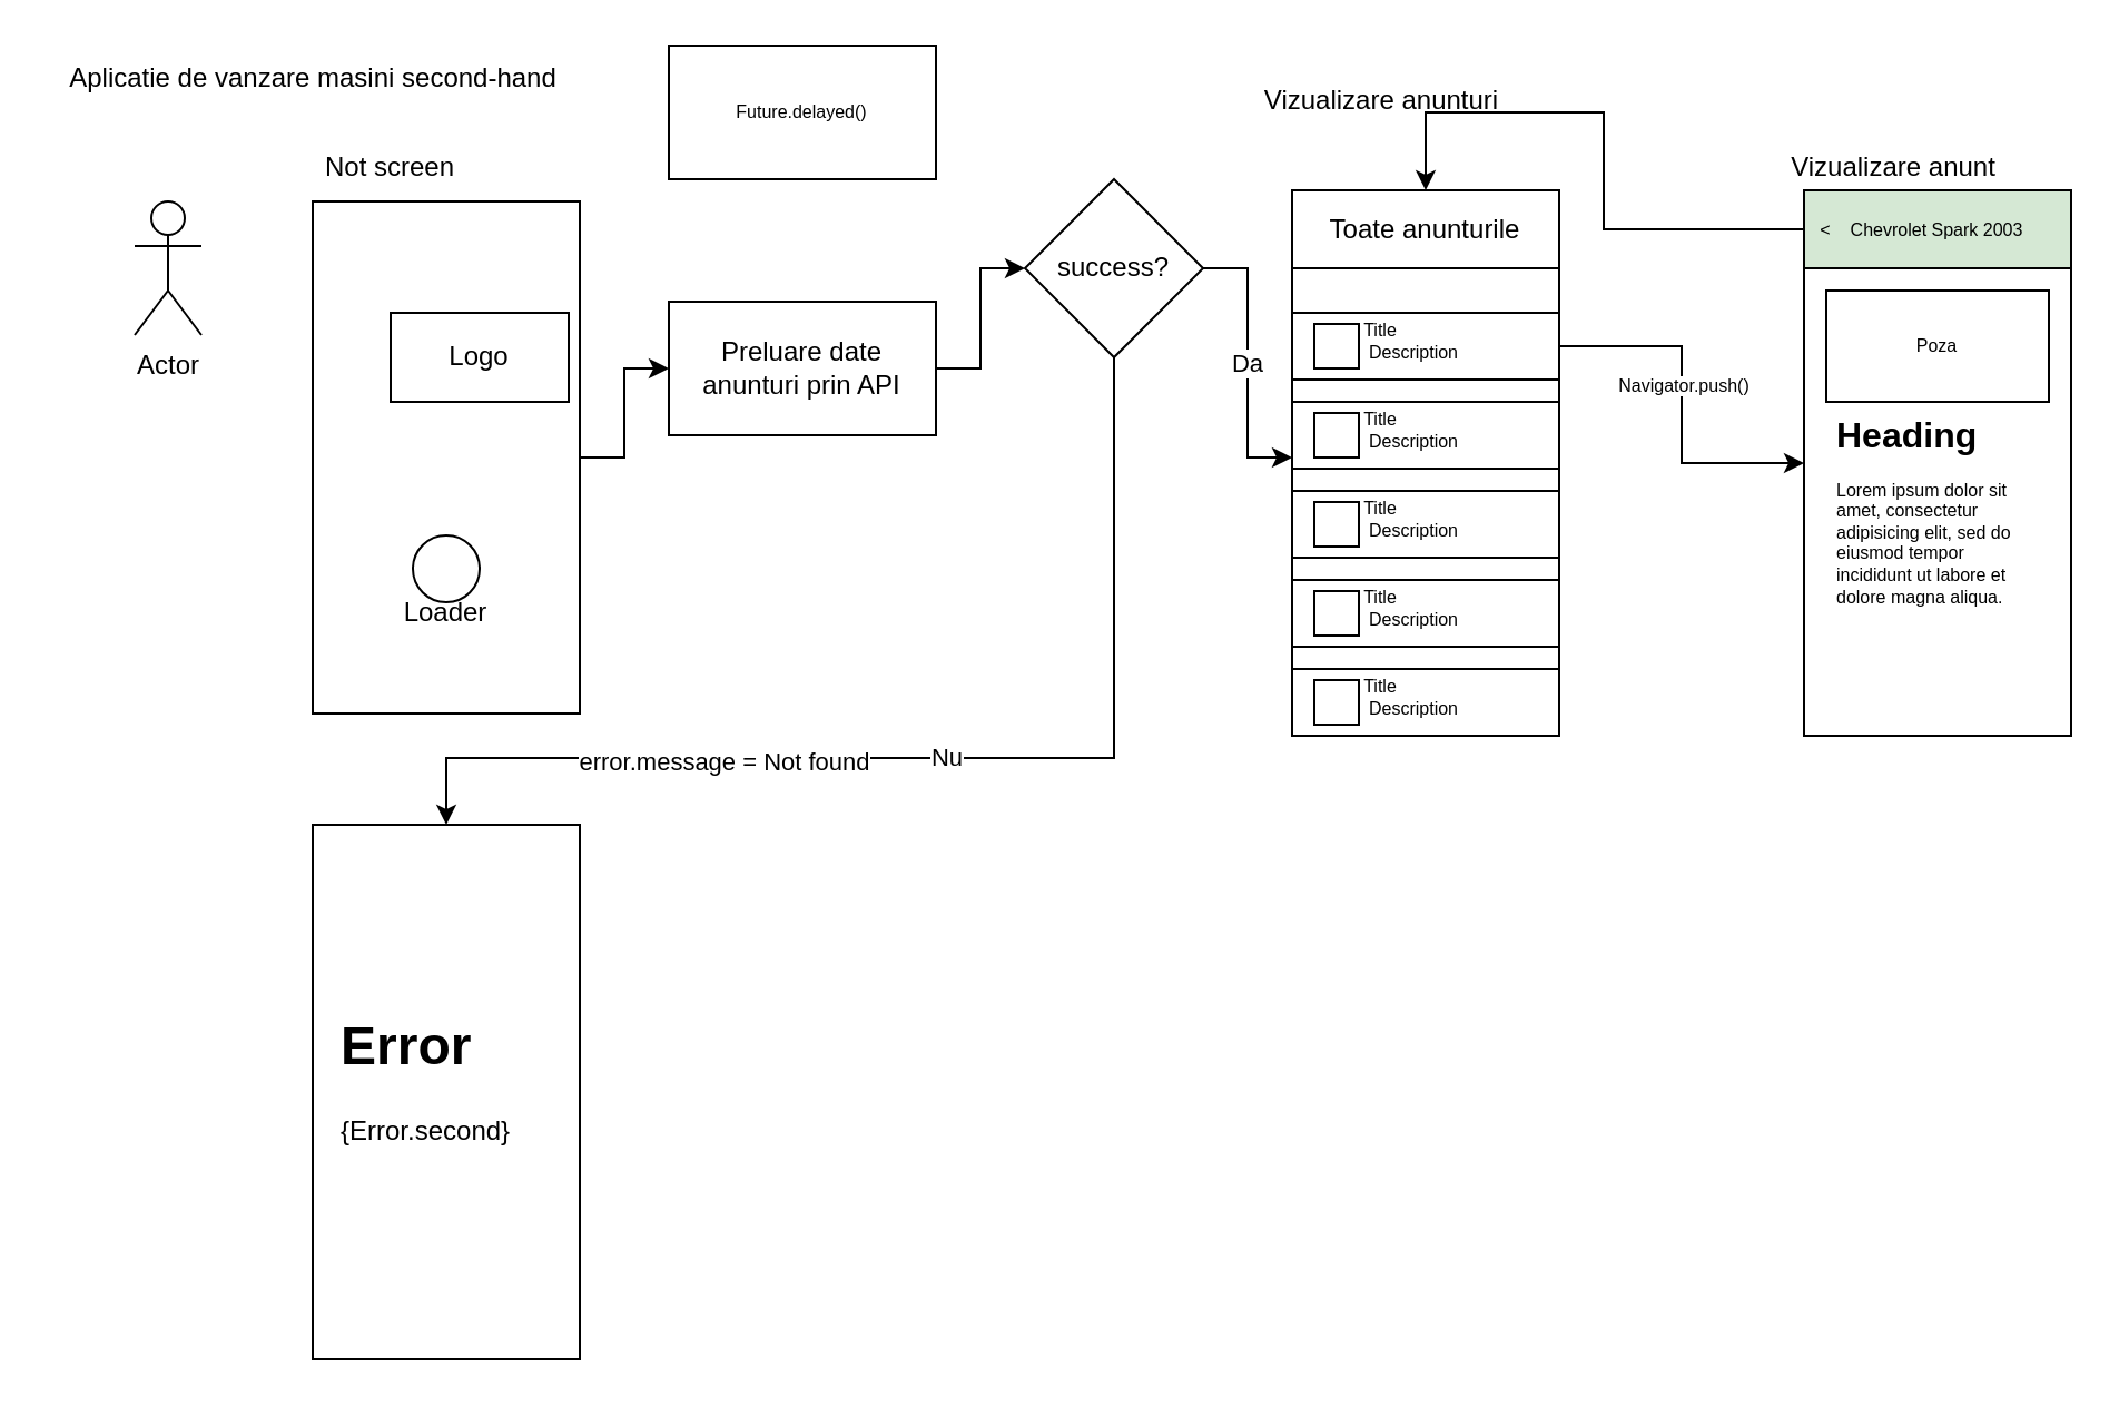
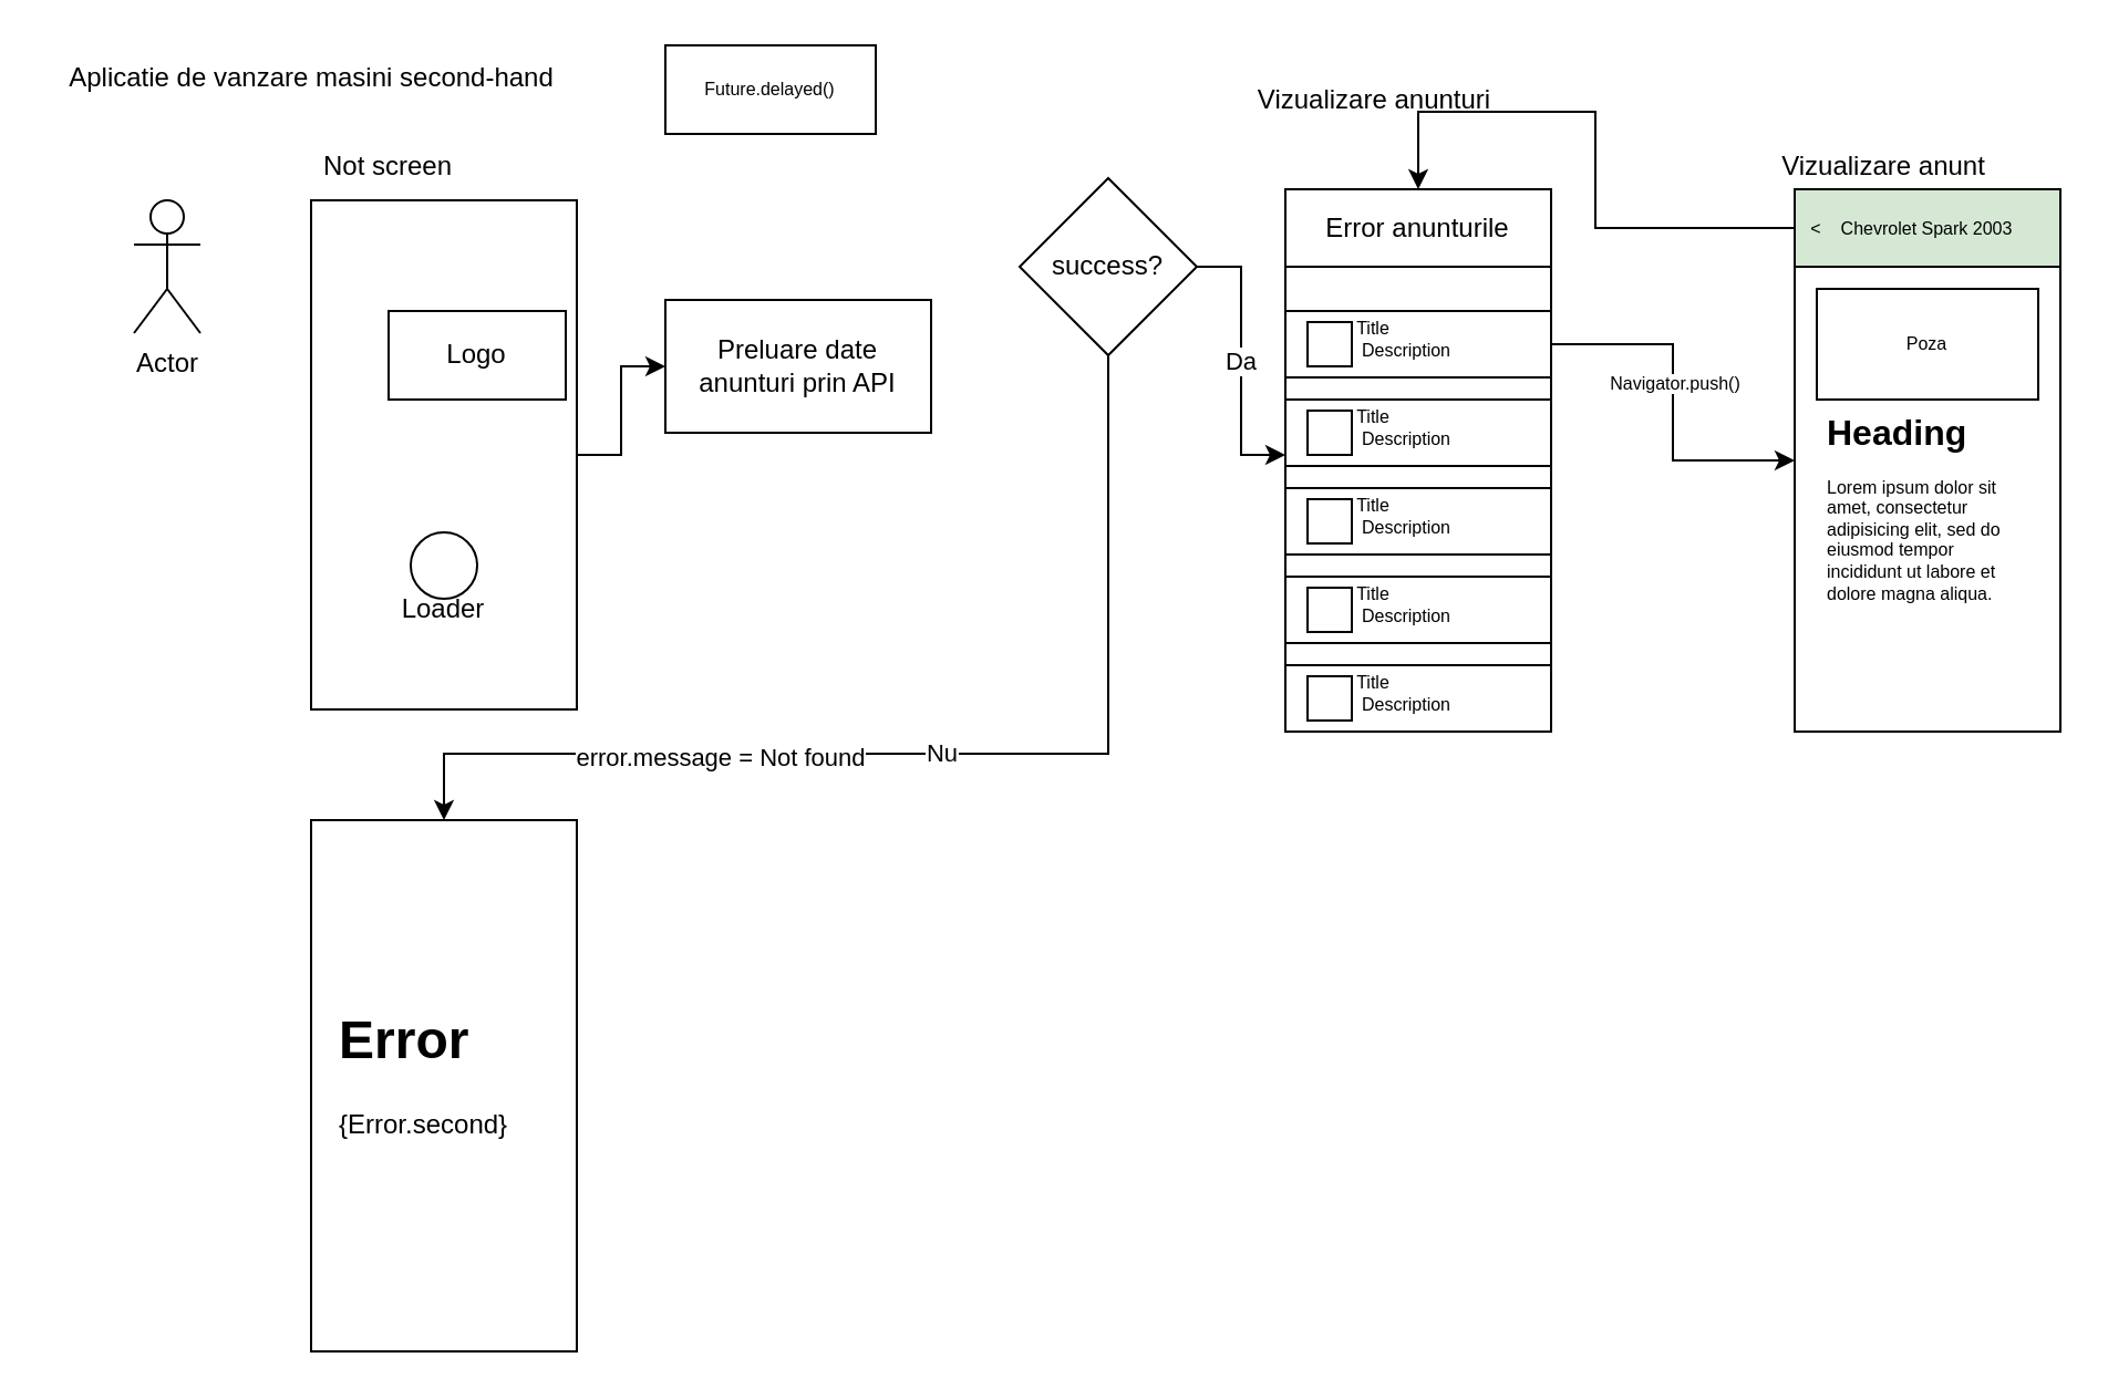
- <mxCell id="49" value="Future.delayed()" style="rounded=0;whiteSpace=wrap;html=1;fontSize=8;" vertex="1" parent="1"><mxGeometry x="300" y="20" width="120" height="60" as="geometry" /></mxCell>
+ <mxCell id="49" value="Future.delayed()" style="rounded=0;whiteSpace=wrap;html=1;fontSize=8;" vertex="1" parent="1"><mxGeometry x="300" y="20" width="95" height="40" as="geometry" /></mxCell>
- <mxCell id="20" value="Toate anunturile" style="rounded=0;whiteSpace=wrap;html=1;" vertex="1" parent="1"><mxGeometry x="580" y="85" width="120" height="35" as="geometry" /></mxCell>
+ <mxCell id="20" value="Error anunturile" style="rounded=0;whiteSpace=wrap;html=1;" vertex="1" parent="1"><mxGeometry x="580" y="85" width="120" height="35" as="geometry" /></mxCell>
- <mxCell id="11" style="edgeStyle=orthogonalEdgeStyle;rounded=0;orthogonalLoop=1;jettySize=auto;html=1;exitX=1;exitY=0.5;exitDx=0;exitDy=0;entryX=0;entryY=0.5;entryDx=0;entryDy=0;" edge="1" parent="1" source="12" target="16"><mxGeometry relative="1" as="geometry" /></mxCell>
